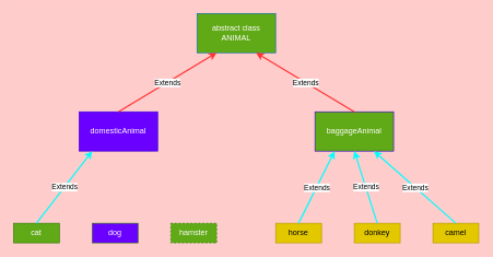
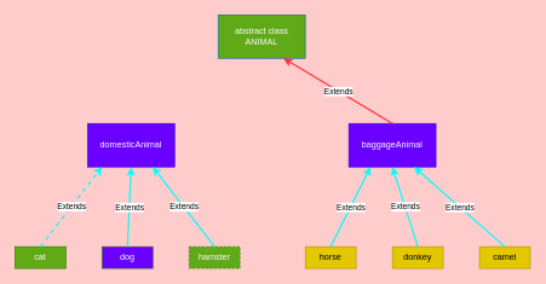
- <mxCell id="23" value="" style="endArrow=classic;html=1;exitX=0.5;exitY=0;exitDx=0;exitDy=0;entryX=0.25;entryY=1;entryDx=0;entryDy=0;fillColor=#d80073;strokeColor=#FF3333;strokeWidth=2;fontColor=#0000FF;labelBackgroundColor=#3333FF;" edge="1" parent="1" source="3" target="2"><mxGeometry relative="1" as="geometry"><mxPoint x="115" y="400" as="sourcePoint" /><mxPoint x="200.04" y="290" as="targetPoint" /></mxGeometry></mxCell>
- <mxCell id="24" value="Extends" style="edgeLabel;resizable=0;html=1;align=center;verticalAlign=middle;" connectable="0" vertex="1" parent="23"><mxGeometry relative="1" as="geometry" /></mxCell>
- <mxCell id="4" value="baggageAnimal" style="rounded=0;whiteSpace=wrap;html=1;labelBackgroundColor=none;fillColor=#60a917;fontColor=#ffffff;strokeColor=#3700CC;labelBorderColor=none;" vertex="1" parent="1"><mxGeometry x="480" y="170" width="120" height="60" as="geometry" /></mxCell>
+ <mxCell id="4" value="baggageAnimal" style="rounded=0;whiteSpace=wrap;html=1;labelBackgroundColor=none;fillColor=#6a00ff;fontColor=#ffffff;strokeColor=#3700CC;labelBorderColor=none;" vertex="1" parent="1"><mxGeometry x="480" y="170" width="120" height="60" as="geometry" /></mxCell>
+ <mxCell id="15" value="" style="endArrow=classic;html=1;exitX=0.5;exitY=0;exitDx=0;exitDy=0;entryX=0.75;entryY=1;entryDx=0;entryDy=0;strokeWidth=2;strokeColor=#00FFFF;" edge="1" parent="1" source="7" target="3"><mxGeometry relative="1" as="geometry"><mxPoint x="75" y="360" as="sourcePoint" /><mxPoint x="160.04" y="250" as="targetPoint" /></mxGeometry></mxCell>
+ <mxCell id="16" value="Extends" style="edgeLabel;resizable=0;html=1;align=center;verticalAlign=middle;" connectable="0" vertex="1" parent="15"><mxGeometry relative="1" as="geometry" /></mxCell>
- <mxCell id="11" value="" style="endArrow=classic;html=1;exitX=0.5;exitY=0;exitDx=0;exitDy=0;entryX=0.167;entryY=1;entryDx=0;entryDy=0;entryPerimeter=0;strokeWidth=2;strokeColor=#00FFFF;" edge="1" parent="1" source="5" target="3"><mxGeometry relative="1" as="geometry"><mxPoint x="330" y="520" as="sourcePoint" /><mxPoint x="430" y="520" as="targetPoint" /></mxGeometry></mxCell>
+ <mxCell id="11" value="" style="endArrow=classic;html=1;exitX=0.5;exitY=0;exitDx=0;exitDy=0;entryX=0.167;entryY=1;entryDx=0;entryDy=0;entryPerimeter=0;strokeWidth=2;strokeColor=#00FFFF;dashed=1;" edge="1" parent="1" source="5" target="3"><mxGeometry relative="1" as="geometry"><mxPoint x="330" y="520" as="sourcePoint" /><mxPoint x="430" y="520" as="targetPoint" /></mxGeometry></mxCell>
+ <mxCell id="13" value="" style="endArrow=classic;html=1;exitX=0.5;exitY=0;exitDx=0;exitDy=0;entryX=0.5;entryY=1;entryDx=0;entryDy=0;strokeWidth=2;strokeColor=#00FFFF;" edge="1" parent="1" source="6" target="3"><mxGeometry relative="1" as="geometry"><mxPoint x="65" y="350" as="sourcePoint" /><mxPoint x="150.04" y="240" as="targetPoint" /></mxGeometry></mxCell>
+ <mxCell id="14" value="Extends" style="edgeLabel;resizable=0;html=1;align=center;verticalAlign=middle;" connectable="0" vertex="1" parent="13"><mxGeometry relative="1" as="geometry" /></mxCell>
